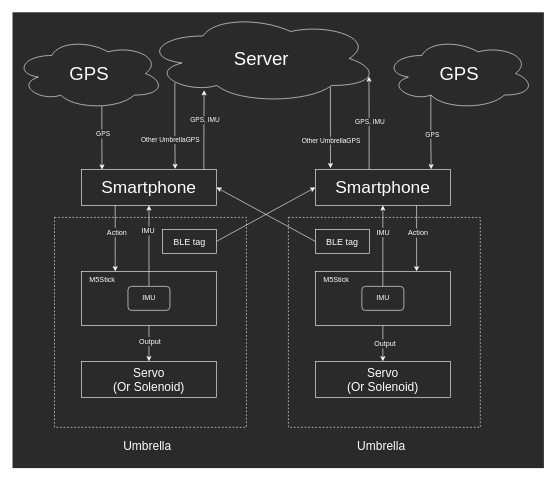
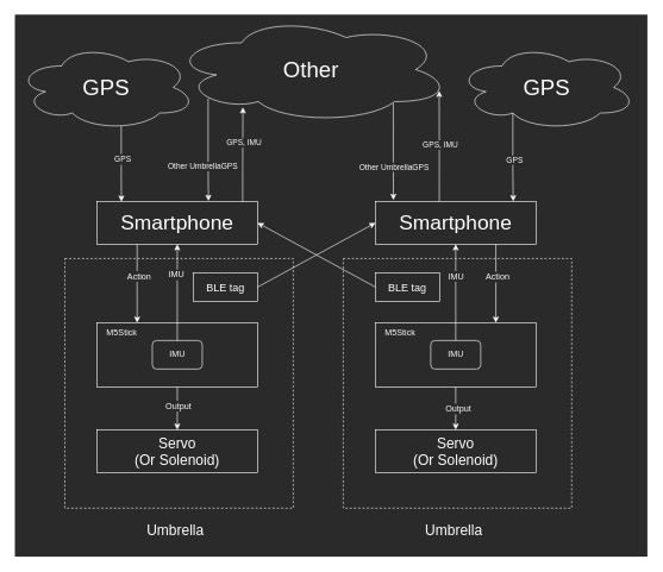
- <mxCell id="25" value="&lt;span style=&quot;font-size: 31px&quot;&gt;Server&lt;/span&gt;" style="ellipse;shape=cloud;whiteSpace=wrap;html=1;fillColor=none;strokeColor=#FFFFFF;fontColor=#FFFFFF;" parent="1" vertex="1"><mxGeometry x="240" y="22" width="390" height="150" as="geometry" /></mxCell>
+ <mxCell id="25" value="&lt;span style=&quot;font-size: 31px&quot;&gt;Other&lt;/span&gt;" style="ellipse;shape=cloud;whiteSpace=wrap;html=1;fillColor=none;strokeColor=#FFFFFF;fontColor=#FFFFFF;" parent="1" vertex="1"><mxGeometry x="240" y="22" width="390" height="150" as="geometry" /></mxCell>
